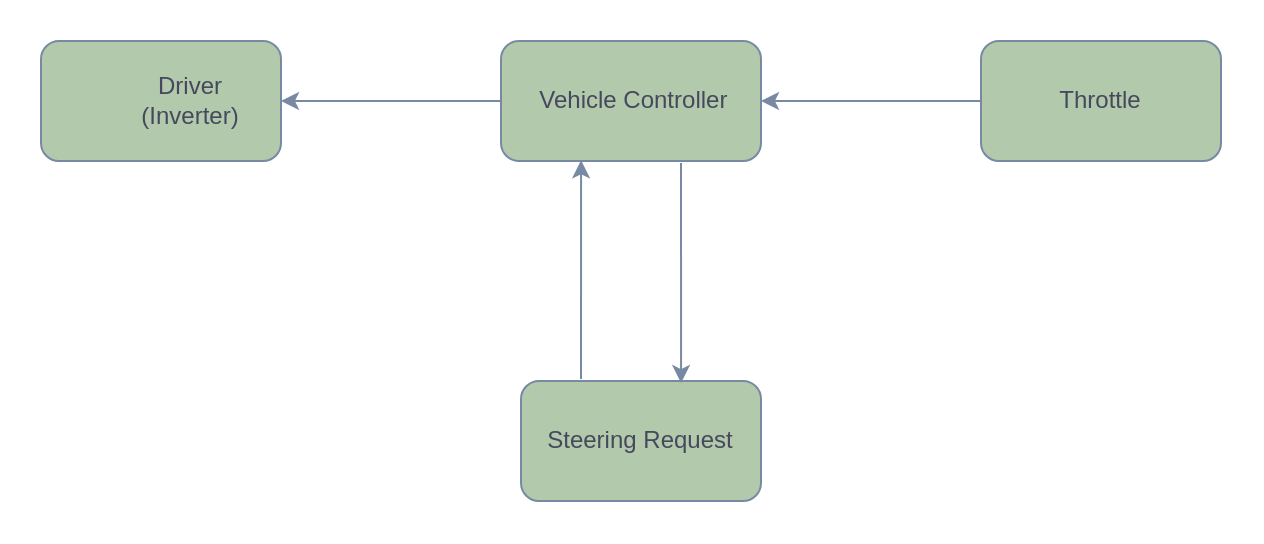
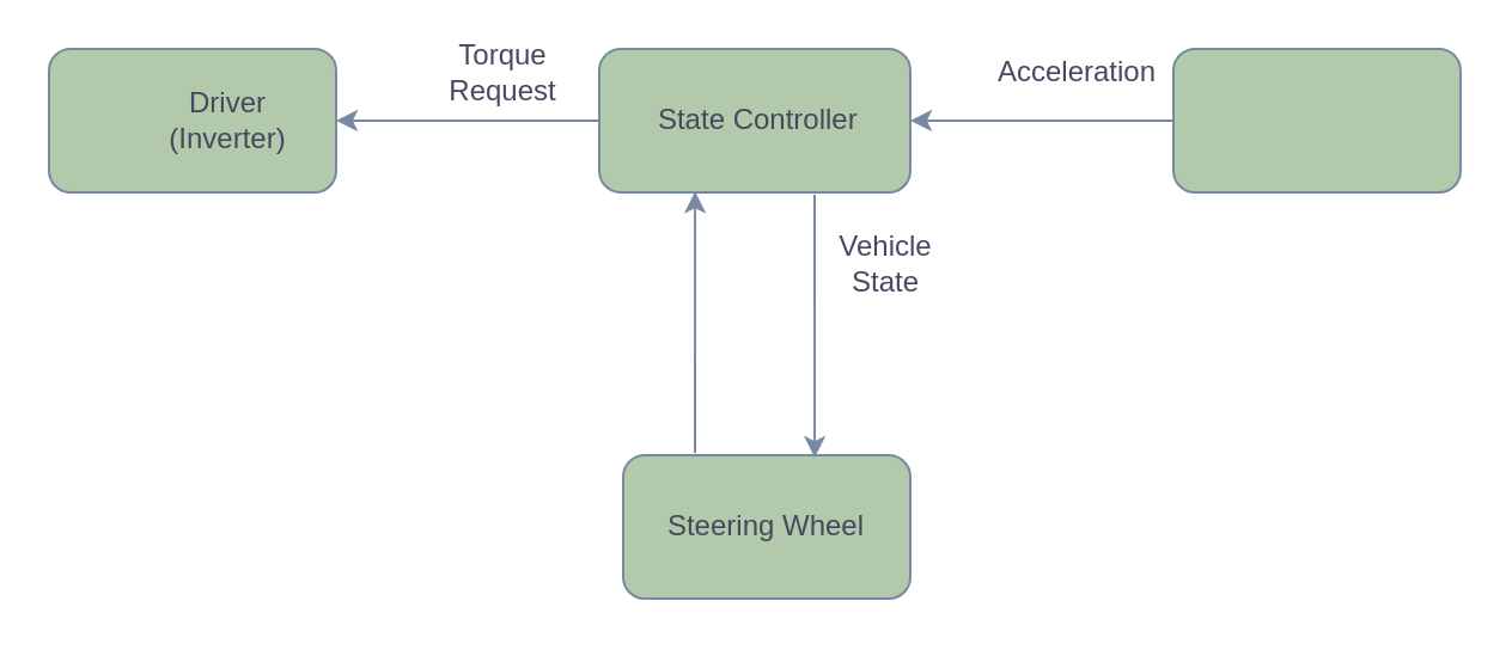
+ <mxCell id="16" value="Torque&lt;br&gt;Request" style="text;html=1;strokeColor=none;fillColor=none;align=center;verticalAlign=middle;whiteSpace=wrap;rounded=0;fontColor=#46495D;" parent="1" vertex="1"><mxGeometry x="190" y="20" width="40" height="20" as="geometry" /></mxCell>
+ <mxCell id="11" value="Acceleration" style="text;html=1;strokeColor=none;fillColor=none;align=center;verticalAlign=middle;whiteSpace=wrap;rounded=0;fontColor=#46495D;" parent="1" vertex="1"><mxGeometry x="430" y="20" width="40" height="20" as="geometry" /></mxCell>
- <mxCell id="3" value="Vehicle Controller&amp;nbsp;&amp;nbsp;" style="text;html=1;strokeColor=none;fillColor=none;align=center;verticalAlign=middle;whiteSpace=wrap;rounded=0;fontColor=#46495D;" parent="1" vertex="1"><mxGeometry x="265" y="40" width="110" height="20" as="geometry" /></mxCell>
+ <mxCell id="3" value="State Controller&amp;nbsp;&amp;nbsp;" style="text;html=1;strokeColor=none;fillColor=none;align=center;verticalAlign=middle;whiteSpace=wrap;rounded=0;fontColor=#46495D;" parent="1" vertex="1"><mxGeometry x="265" y="40" width="110" height="20" as="geometry" /></mxCell>
- <mxCell id="9" value="Throttle" style="text;html=1;strokeColor=none;fillColor=none;align=center;verticalAlign=middle;whiteSpace=wrap;rounded=0;fontColor=#46495D;" parent="1" vertex="1"><mxGeometry x="510" y="35" width="80" height="30" as="geometry" /></mxCell>
+ <mxCell id="12" value="Vehicle&lt;br&gt;State" style="text;html=1;strokeColor=none;fillColor=none;align=center;verticalAlign=middle;whiteSpace=wrap;rounded=0;fontColor=#46495D;" parent="1" vertex="1"><mxGeometry x="350" y="100" width="40" height="20" as="geometry" /></mxCell>
- <mxCell id="5" value="Steering Request" style="text;html=1;strokeColor=none;fillColor=none;align=center;verticalAlign=middle;whiteSpace=wrap;rounded=0;fontColor=#46495D;" parent="1" vertex="1"><mxGeometry x="270" y="200" width="100" height="40" as="geometry" /></mxCell>
+ <mxCell id="5" value="Steering Wheel" style="text;html=1;strokeColor=none;fillColor=none;align=center;verticalAlign=middle;whiteSpace=wrap;rounded=0;fontColor=#46495D;" parent="1" vertex="1"><mxGeometry x="270" y="200" width="100" height="40" as="geometry" /></mxCell>
